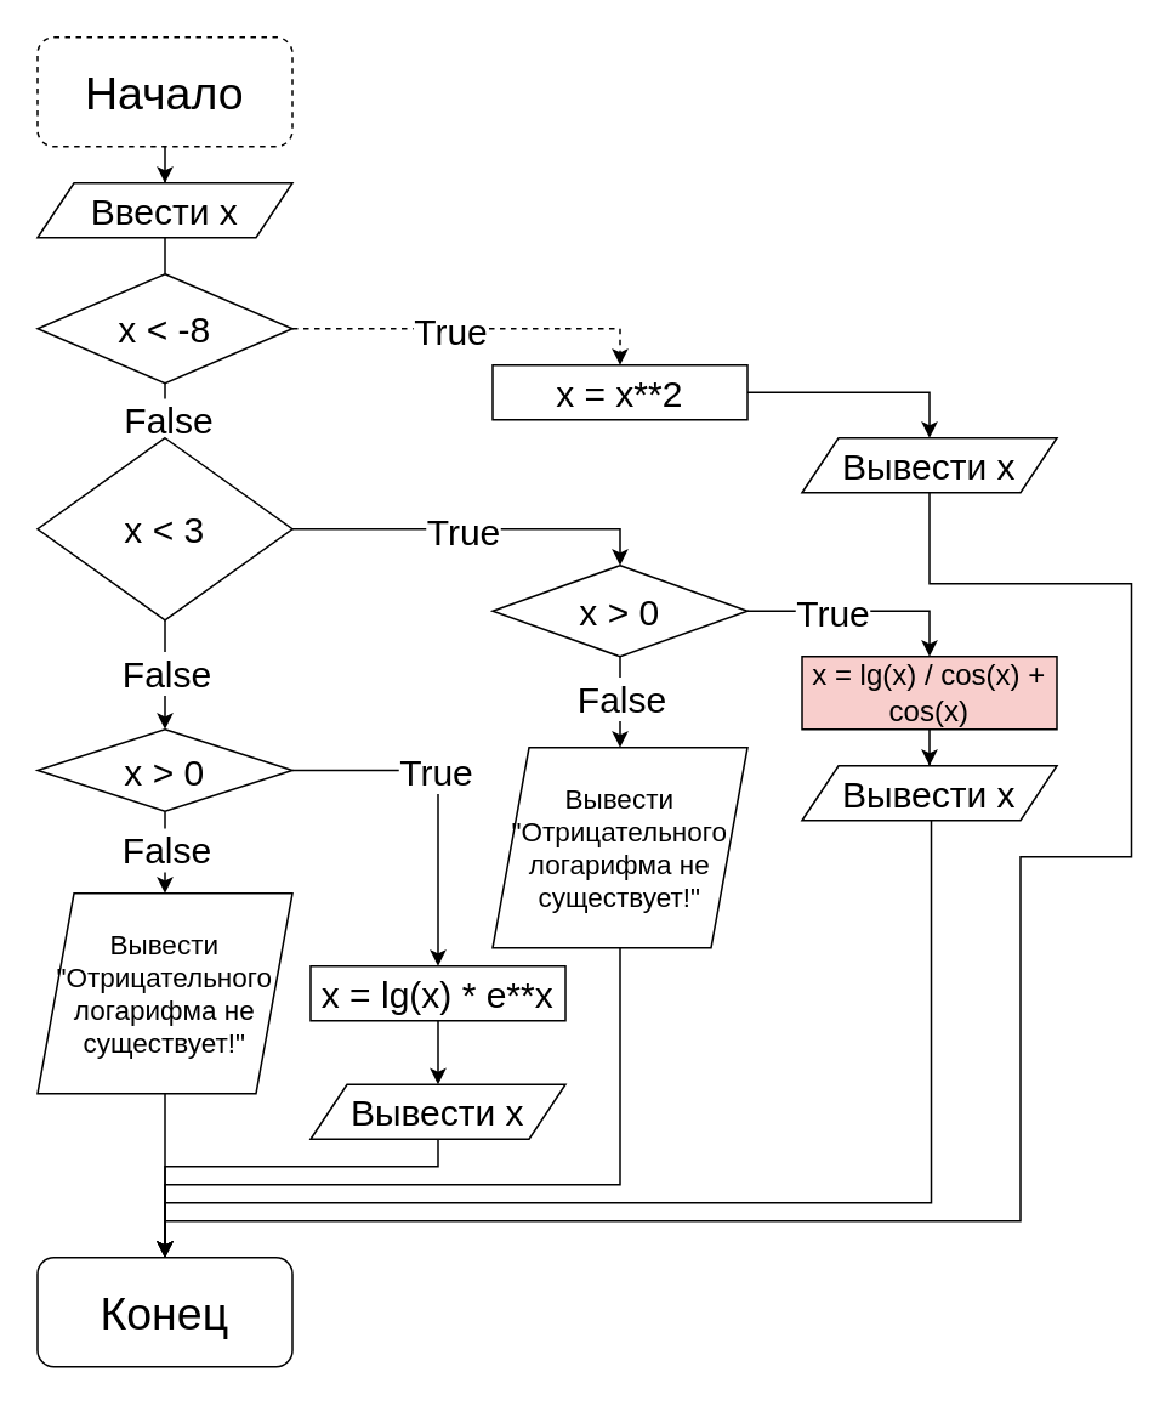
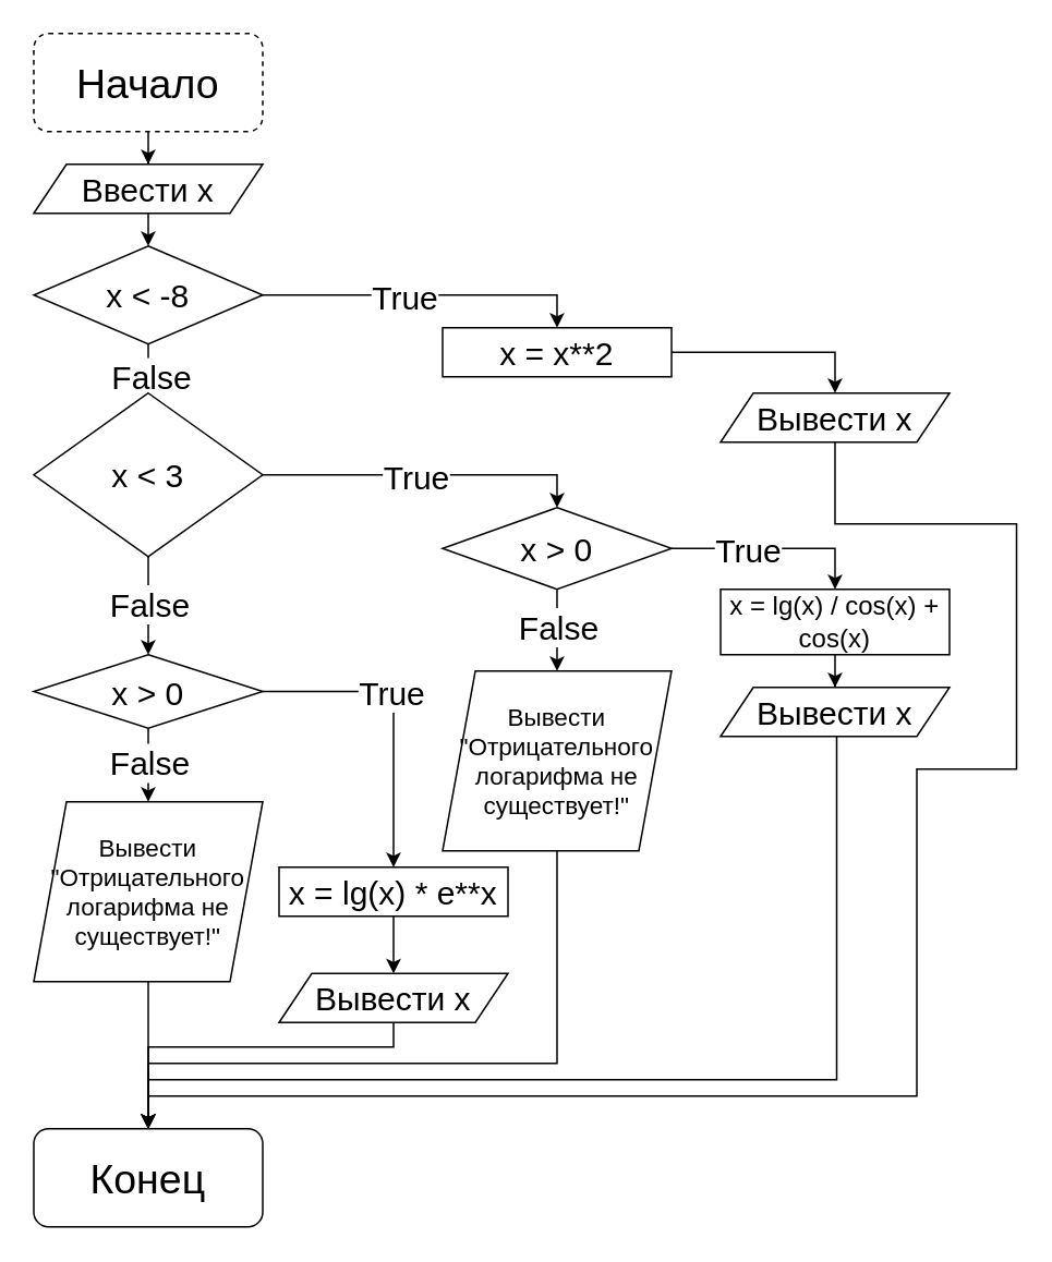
- <mxCell id="4" style="edgeStyle=orthogonalEdgeStyle;rounded=0;orthogonalLoop=1;jettySize=auto;html=1;exitX=0.5;exitY=1;exitDx=0;exitDy=0;entryX=0.5;entryY=0;entryDx=0;entryDy=0;endArrow=none;" parent="1" source="5" target="10" edge="1"><mxGeometry relative="1" as="geometry" /></mxCell>
+ <mxCell id="4" style="edgeStyle=orthogonalEdgeStyle;rounded=0;orthogonalLoop=1;jettySize=auto;html=1;exitX=0.5;exitY=1;exitDx=0;exitDy=0;entryX=0.5;entryY=0;entryDx=0;entryDy=0;" parent="1" source="5" target="10" edge="1"><mxGeometry relative="1" as="geometry" /></mxCell>
- <mxCell id="6" style="edgeStyle=orthogonalEdgeStyle;rounded=0;orthogonalLoop=1;jettySize=auto;html=1;entryX=0.5;entryY=0;entryDx=0;entryDy=0;dashed=1;" parent="1" source="10" target="12" edge="1"><mxGeometry relative="1" as="geometry" /></mxCell>
+ <mxCell id="6" style="edgeStyle=orthogonalEdgeStyle;rounded=0;orthogonalLoop=1;jettySize=auto;html=1;entryX=0.5;entryY=0;entryDx=0;entryDy=0;" parent="1" source="10" target="12" edge="1"><mxGeometry relative="1" as="geometry" /></mxCell>
- <mxCell id="31" value="&lt;font style=&quot;font-size: 16px;&quot;&gt;x = lg(x) / cos(x) + cos(x)&lt;/font&gt;" style="whiteSpace=wrap;html=1;fillColor=#f8cecc;" parent="1" vertex="1"><mxGeometry x="440" y="360" width="140" height="40" as="geometry" /></mxCell>
+ <mxCell id="31" value="&lt;font style=&quot;font-size: 16px;&quot;&gt;x = lg(x) / cos(x) + cos(x)&lt;/font&gt;" style="whiteSpace=wrap;html=1;" parent="1" vertex="1"><mxGeometry x="440" y="360" width="140" height="40" as="geometry" /></mxCell>
